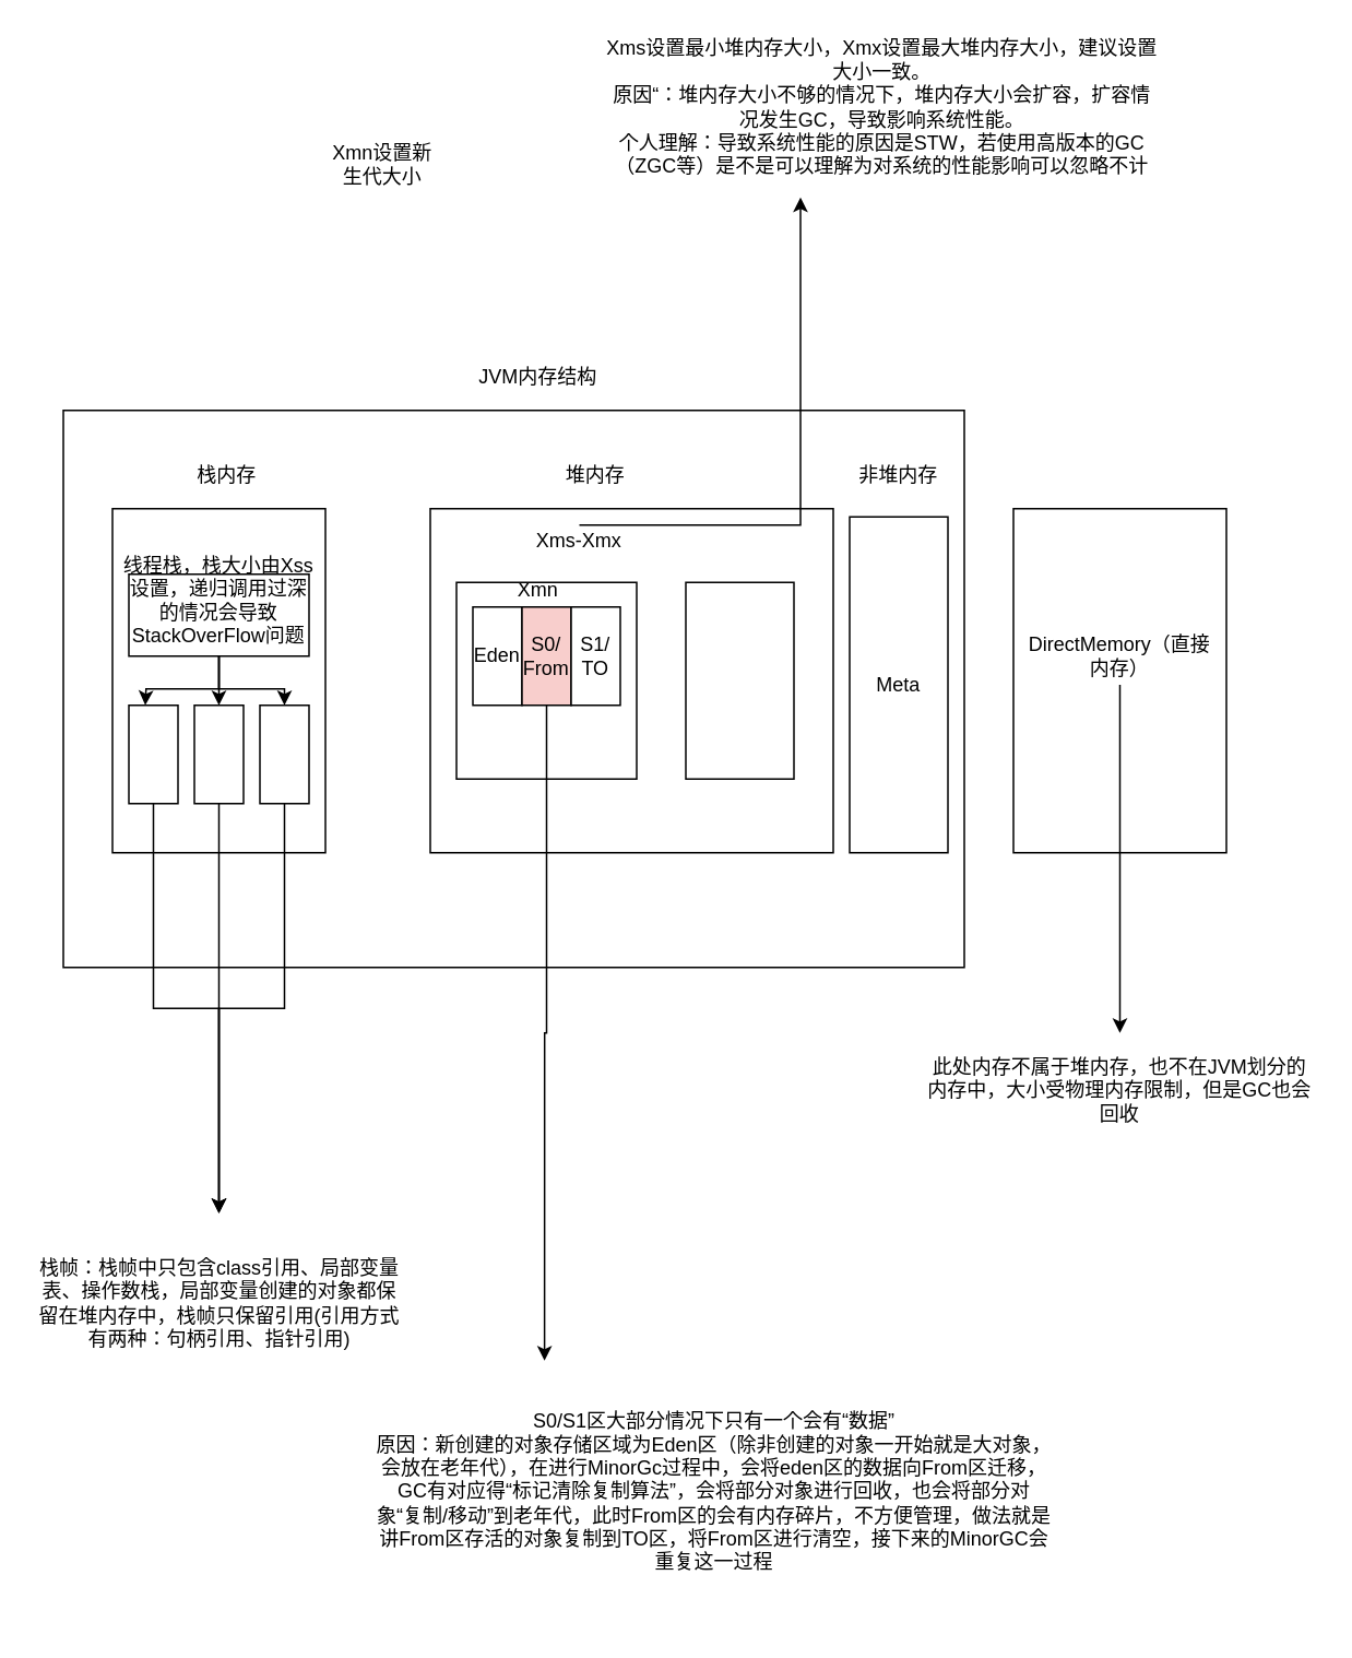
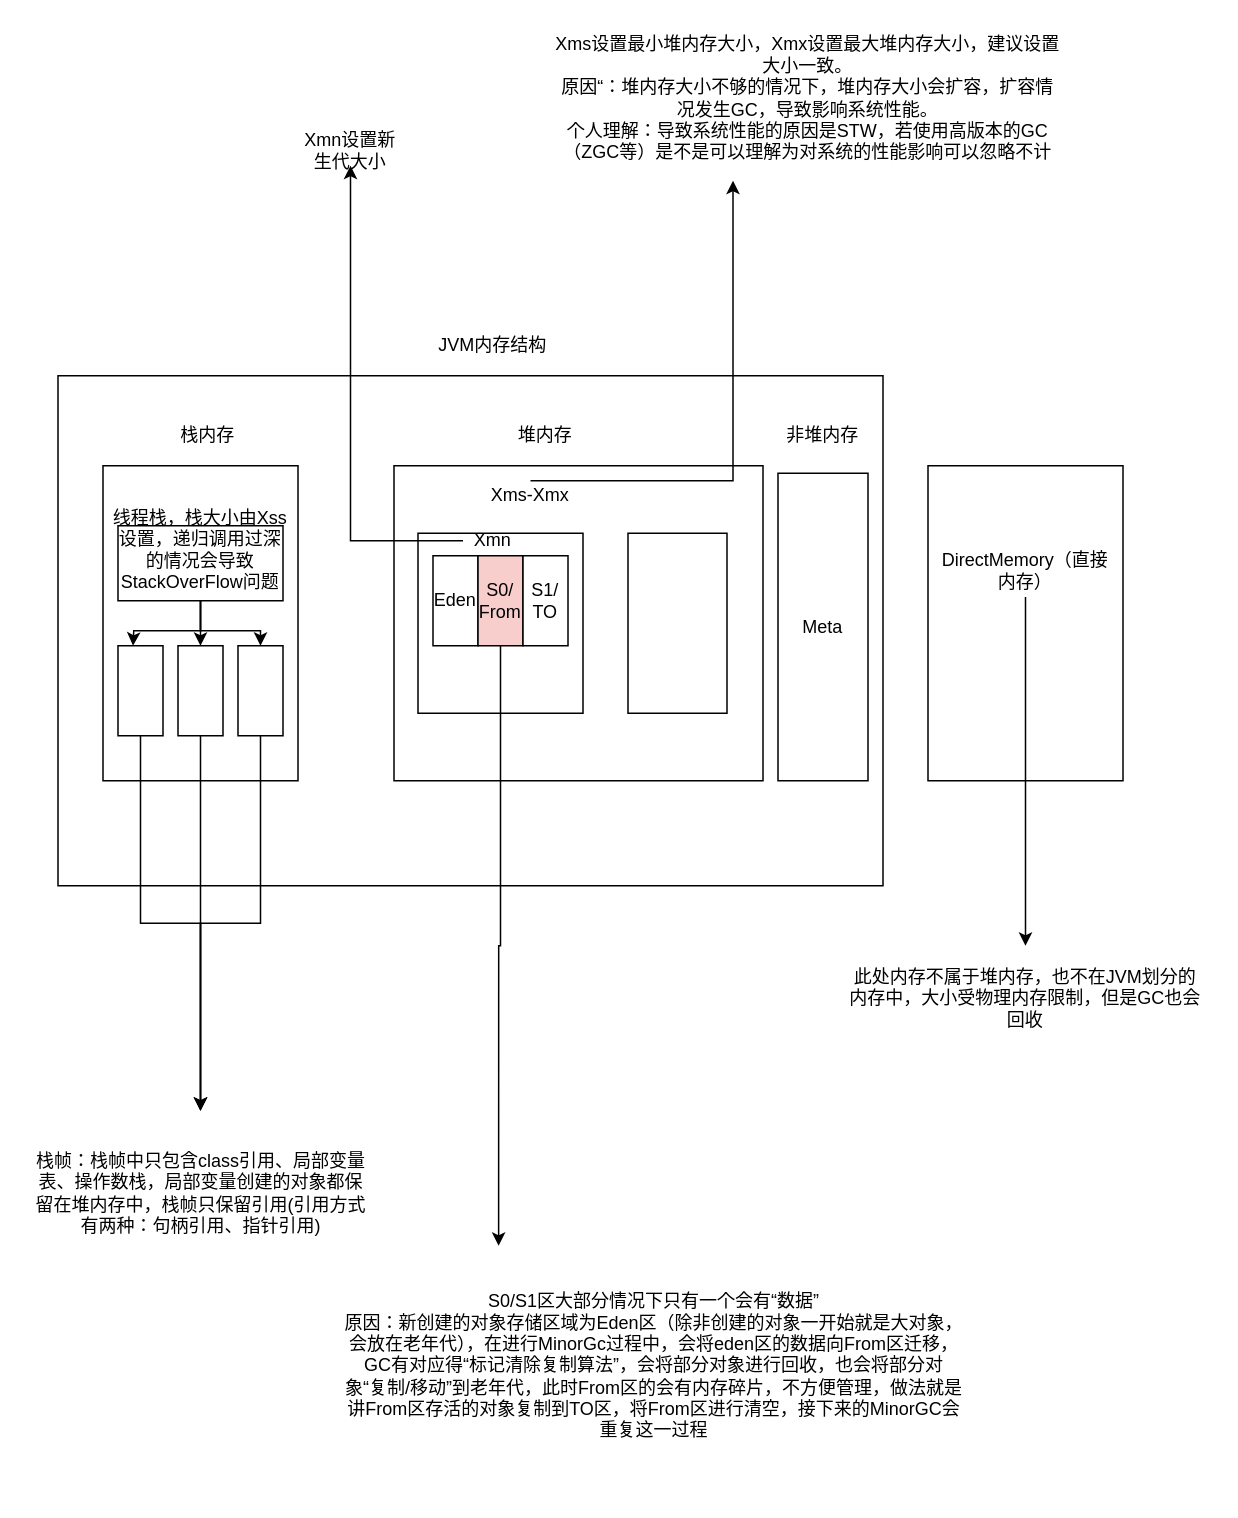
+ <mxCell id="33" style="edgeStyle=orthogonalEdgeStyle;rounded=0;orthogonalLoop=1;jettySize=auto;html=1;exitX=0;exitY=0.5;exitDx=0;exitDy=0;" edge="1" parent="1" source="34" target="35"><mxGeometry relative="1" as="geometry"><mxPoint x="218" y="120" as="targetPoint" /></mxGeometry></mxCell>
- <mxCell id="29" value="DirectMemory（直接内存）" style="text;html=1;strokeColor=none;fillColor=none;align=center;verticalAlign=middle;whiteSpace=wrap;rounded=0;" vertex="1" parent="1"><mxGeometry x="623" y="382.5" width="120" height="35" as="geometry" /></mxCell>
+ <mxCell id="29" value="DirectMemory（直接内存）" style="text;html=1;strokeColor=none;fillColor=none;align=center;verticalAlign=middle;whiteSpace=wrap;rounded=0;" vertex="1" parent="1"><mxGeometry x="623" y="362.5" width="120" height="35" as="geometry" /></mxCell>
